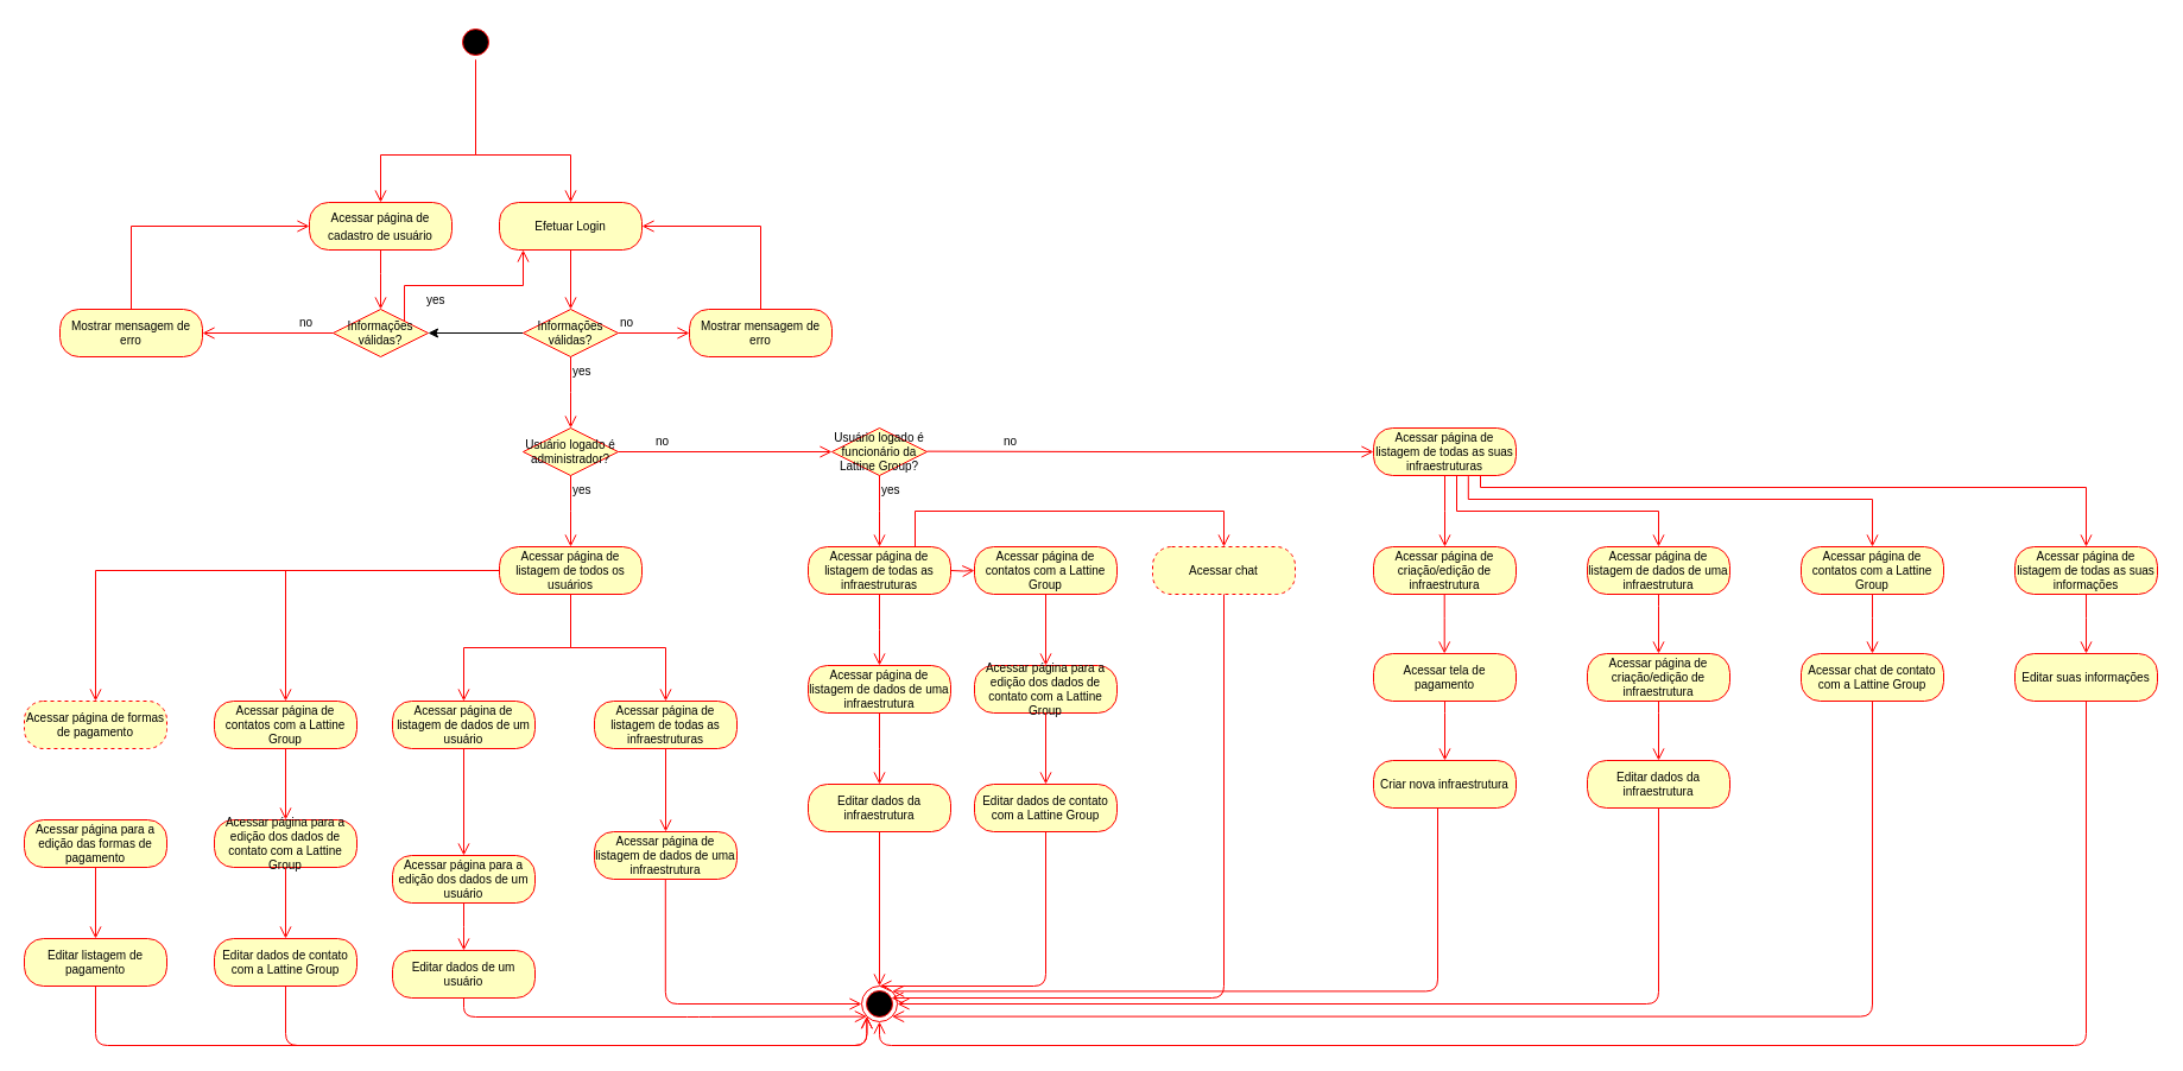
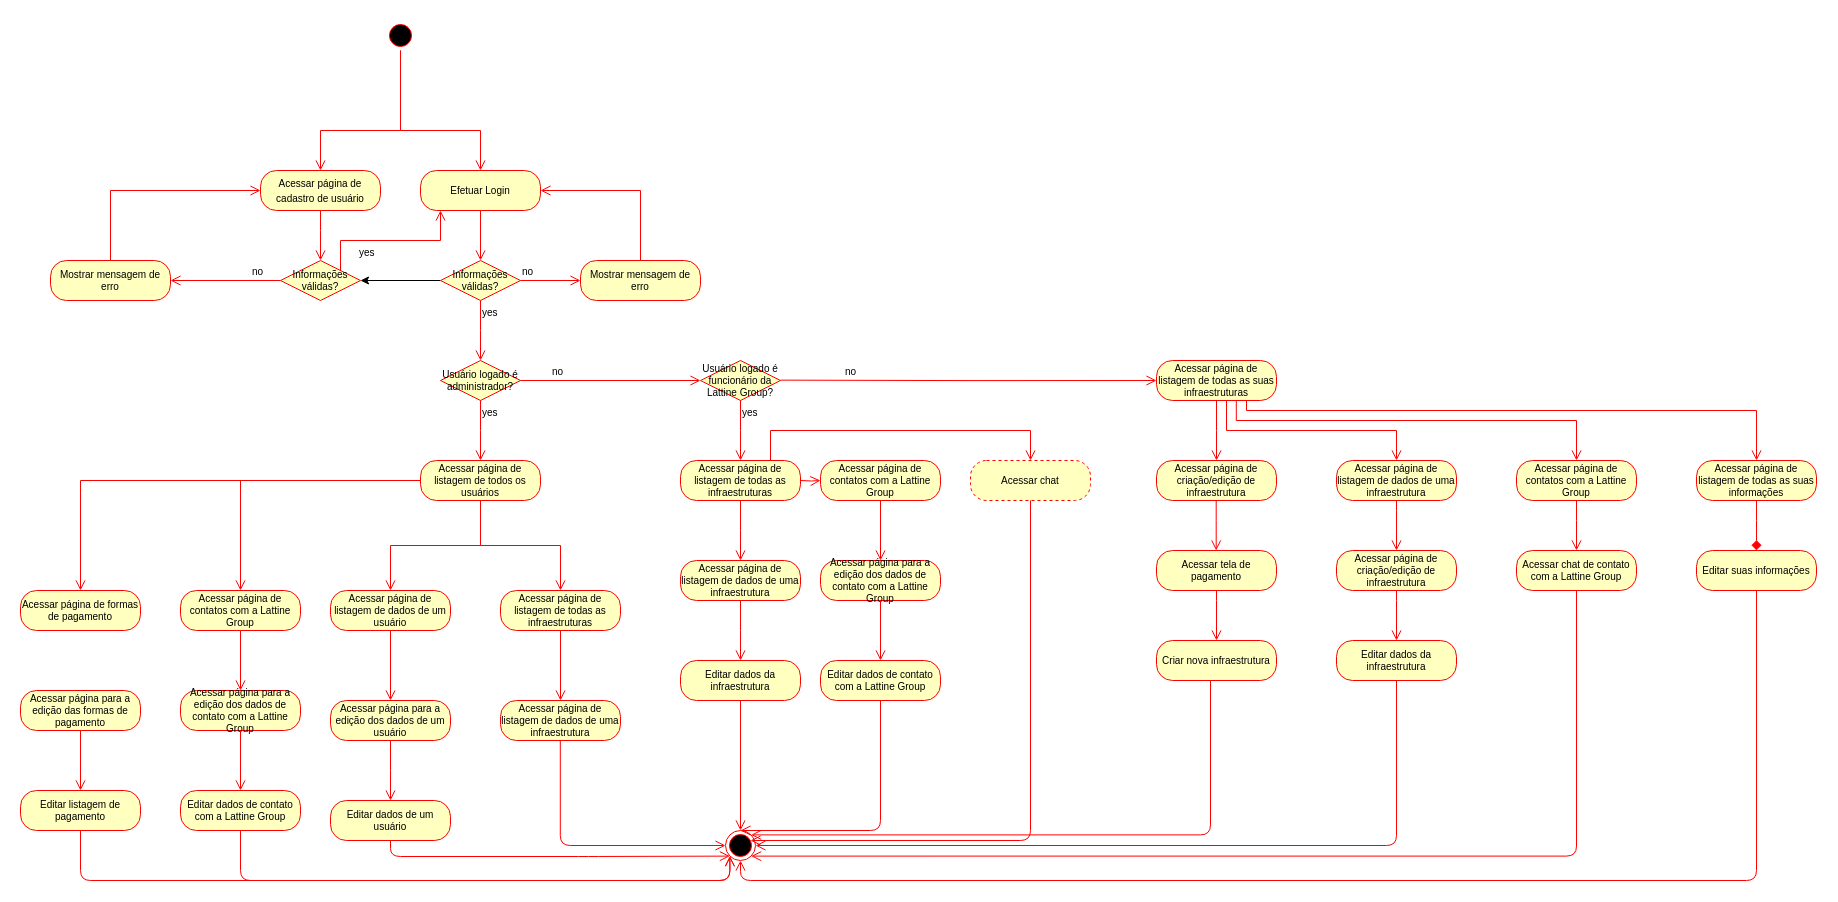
- <mxCell id="72" value="" style="edgeStyle=orthogonalEdgeStyle;html=1;verticalAlign=bottom;endArrow=open;endSize=8;strokeColor=#ff0000;rounded=0;fontSize=10;entryX=0.5;entryY=0;entryDx=0;entryDy=0;exitX=0.5;exitY=1;exitDx=0;exitDy=0;" parent="1" source="69" target="71" edge="1"><mxGeometry relative="1" as="geometry"><mxPoint x="1766" y="470" as="targetPoint" /><mxPoint x="1516" y="380" as="sourcePoint" /><Array as="points"><mxPoint x="1756" y="520" /><mxPoint x="1756" y="520" /></Array></mxGeometry></mxCell>
+ <mxCell id="72" value="" style="edgeStyle=orthogonalEdgeStyle;html=1;verticalAlign=bottom;endArrow=diamond;endSize=8;strokeColor=#ff0000;rounded=0;fontSize=10;entryX=0.5;entryY=0;entryDx=0;entryDy=0;exitX=0.5;exitY=1;exitDx=0;exitDy=0;" parent="1" source="69" target="71" edge="1"><mxGeometry relative="1" as="geometry"><mxPoint x="1766" y="470" as="targetPoint" /><mxPoint x="1516" y="380" as="sourcePoint" /><Array as="points"><mxPoint x="1756" y="520" /><mxPoint x="1756" y="520" /></Array></mxGeometry></mxCell>
- <mxCell id="85" value="Acessar página de formas de pagamento" style="rounded=1;whiteSpace=wrap;html=1;arcSize=40;fontColor=#000000;fillColor=#ffffc0;strokeColor=#ff0000;fontSize=10;dashed=1;" parent="1" vertex="1"><mxGeometry x="20" y="590" width="120" height="40" as="geometry" /></mxCell>
+ <mxCell id="85" value="Acessar página de formas de pagamento" style="rounded=1;whiteSpace=wrap;html=1;arcSize=40;fontColor=#000000;fillColor=#ffffc0;strokeColor=#ff0000;fontSize=10;" parent="1" vertex="1"><mxGeometry x="20" y="590" width="120" height="40" as="geometry" /></mxCell>
- <mxCell id="39" value="Acessar página para a edição dos dados de um usuário" style="rounded=1;whiteSpace=wrap;html=1;arcSize=40;fontColor=#000000;fillColor=#ffffc0;strokeColor=#ff0000;fontSize=10;" parent="1" vertex="1"><mxGeometry x="330" y="720" width="120" height="40" as="geometry" /></mxCell>
+ <mxCell id="39" value="Acessar página para a edição dos dados de um usuário" style="rounded=1;whiteSpace=wrap;html=1;arcSize=40;fontColor=#000000;fillColor=#ffffc0;strokeColor=#ff0000;fontSize=10;" parent="1" vertex="1"><mxGeometry x="330" y="700" width="120" height="40" as="geometry" /></mxCell>
